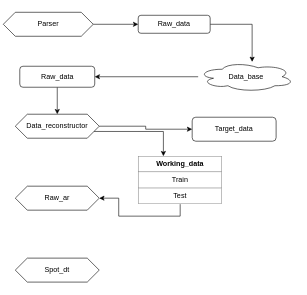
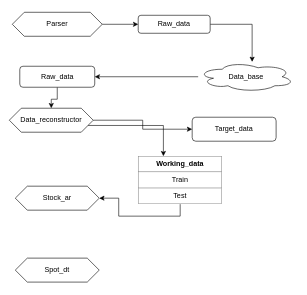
- <mxCell id="3" value="Parser" style="shape=hexagon;perimeter=hexagonPerimeter2;whiteSpace=wrap;html=1;fixedSize=1;" vertex="1" parent="1"><mxGeometry x="5" y="20" width="150" height="40" as="geometry" /></mxCell>
+ <mxCell id="3" value="Parser" style="shape=hexagon;perimeter=hexagonPerimeter2;whiteSpace=wrap;html=1;fixedSize=1;" vertex="1" parent="1"><mxGeometry x="20" y="20" width="150" height="40" as="geometry" /></mxCell>
- <mxCell id="12" value="Data_reconstructor" style="shape=hexagon;perimeter=hexagonPerimeter2;whiteSpace=wrap;html=1;fixedSize=1;" vertex="1" parent="1"><mxGeometry x="25" y="190" width="140" height="40" as="geometry" /></mxCell>
+ <mxCell id="12" value="Data_reconstructor" style="shape=hexagon;perimeter=hexagonPerimeter2;whiteSpace=wrap;html=1;fixedSize=1;" vertex="1" parent="1"><mxGeometry x="15" y="180" width="140" height="40" as="geometry" /></mxCell>
- <mxCell id="16" value="Raw_ar" style="shape=hexagon;perimeter=hexagonPerimeter2;whiteSpace=wrap;html=1;fixedSize=1;" vertex="1" parent="1"><mxGeometry x="25" y="310" width="140" height="40" as="geometry" /></mxCell>
+ <mxCell id="16" value="Stock_ar" style="shape=hexagon;perimeter=hexagonPerimeter2;whiteSpace=wrap;html=1;fixedSize=1;" vertex="1" parent="1"><mxGeometry x="25" y="310" width="140" height="40" as="geometry" /></mxCell>
